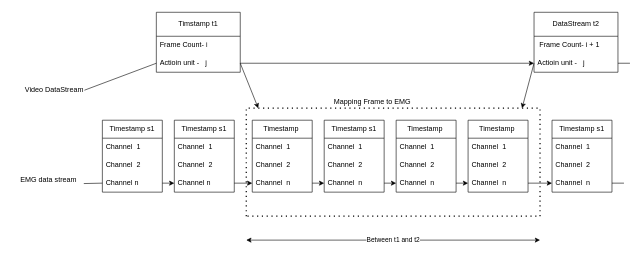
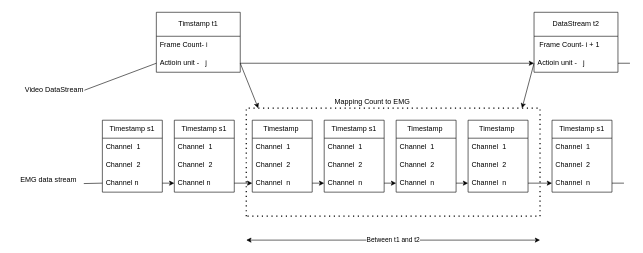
- <mxCell id="45" value="Mapping Frame to EMG" style="text;html=1;align=center;verticalAlign=middle;resizable=0;points=[];autosize=1;strokeColor=none;fillColor=none;" vertex="1" parent="1"><mxGeometry x="545" y="155" width="150" height="30" as="geometry" /></mxCell>
+ <mxCell id="45" value="Mapping Count to EMG" style="text;html=1;align=center;verticalAlign=middle;resizable=0;points=[];autosize=1;strokeColor=none;fillColor=none;" vertex="1" parent="1"><mxGeometry x="545" y="155" width="150" height="30" as="geometry" /></mxCell>
